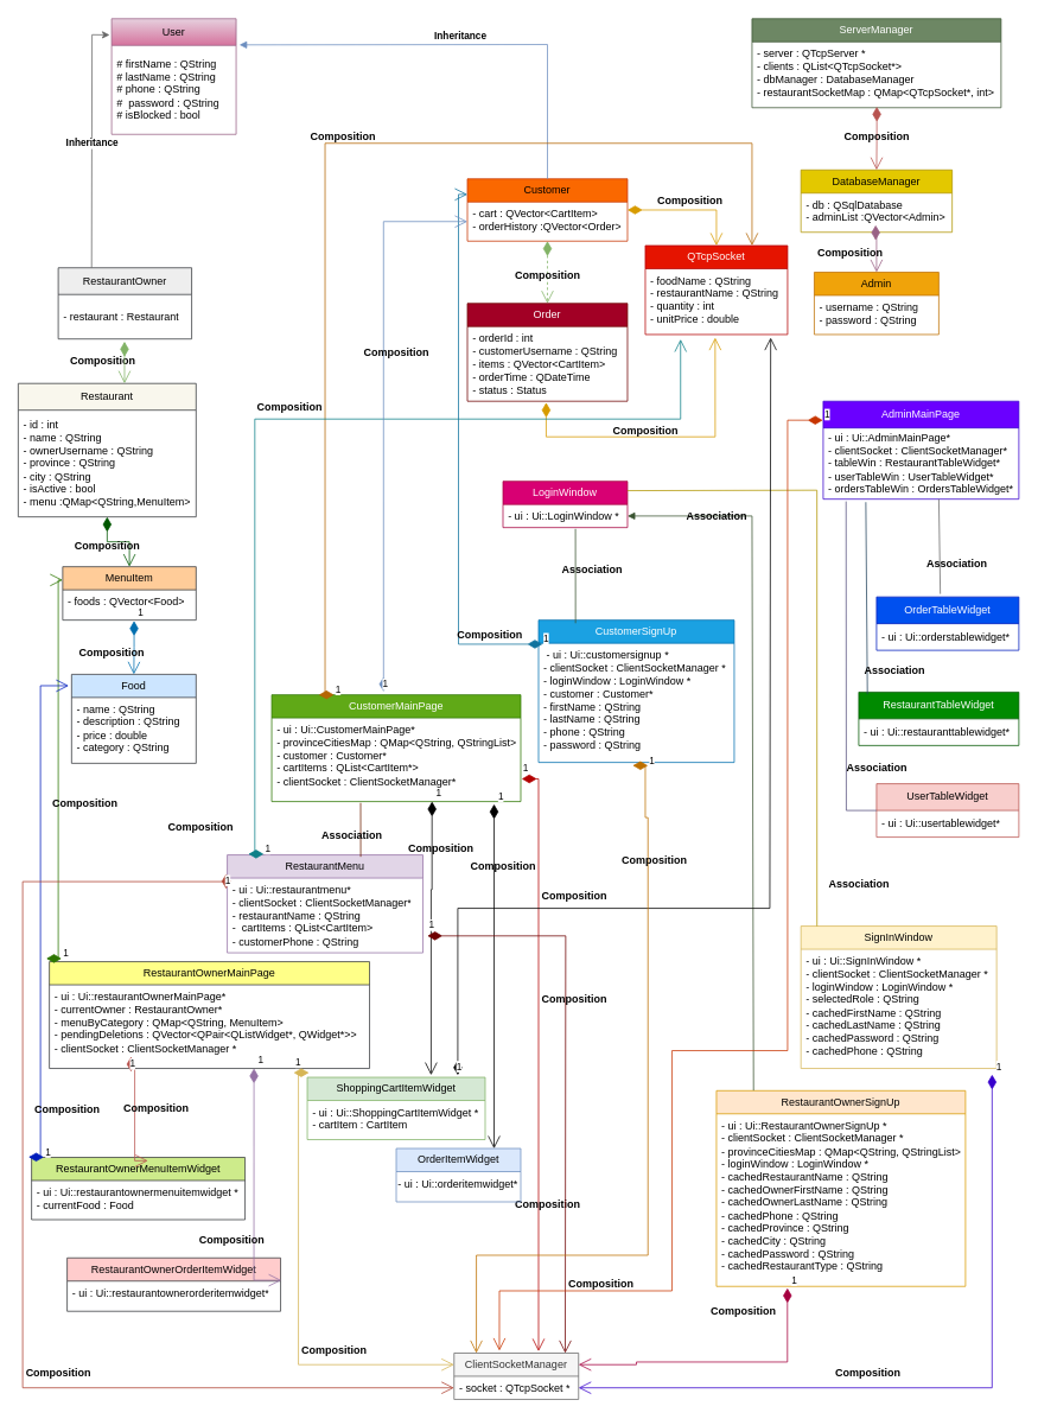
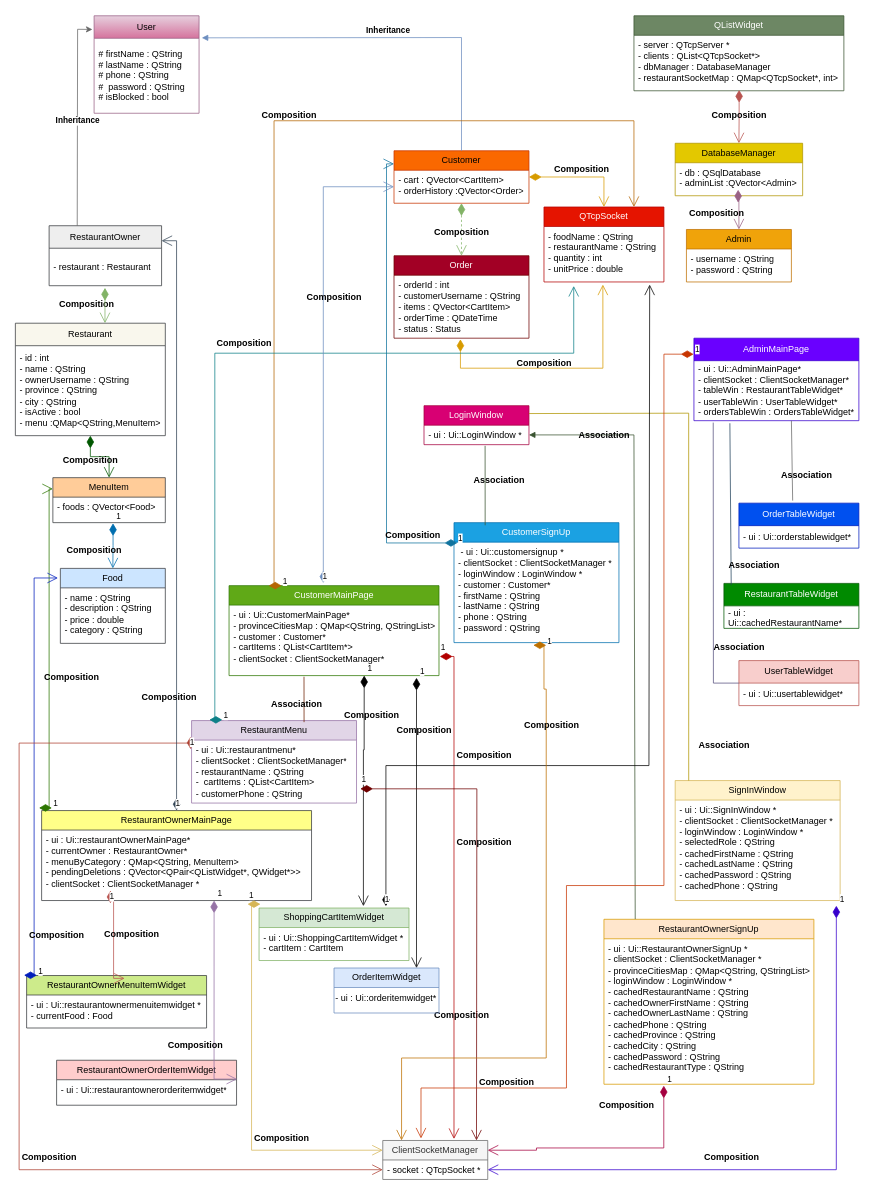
- <mxCell id="30" value="ServerManager" style="swimlane;fontStyle=0;childLayout=stackLayout;horizontal=1;startSize=26;fillColor=#6d8764;horizontalStack=0;resizeParent=1;resizeParentMax=0;resizeLast=0;collapsible=1;marginBottom=0;whiteSpace=wrap;html=1;fontColor=#ffffff;strokeColor=#3A5431;" parent="1" vertex="1"><mxGeometry x="845" y="20" width="280" height="100" as="geometry" /></mxCell>
+ <mxCell id="30" value="QListWidget" style="swimlane;fontStyle=0;childLayout=stackLayout;horizontal=1;startSize=26;fillColor=#6d8764;horizontalStack=0;resizeParent=1;resizeParentMax=0;resizeLast=0;collapsible=1;marginBottom=0;whiteSpace=wrap;html=1;fontColor=#ffffff;strokeColor=#3A5431;" parent="1" vertex="1"><mxGeometry x="845" y="20" width="280" height="100" as="geometry" /></mxCell>
+ <mxCell id="127" value="1" style="endArrow=open;html=1;endSize=12;startArrow=diamondThin;startSize=14;startFill=1;edgeStyle=orthogonalEdgeStyle;align=left;verticalAlign=bottom;rounded=0;exitX=0.5;exitY=0;exitDx=0;exitDy=0;entryX=1;entryY=0.25;entryDx=0;entryDy=0;fillColor=#647687;strokeColor=#314354;" parent="1" source="75" target="4" edge="1"><mxGeometry x="-1" y="3" relative="1" as="geometry"><mxPoint x="595" y="820" as="sourcePoint" /><mxPoint x="255" y="500" as="targetPoint" /></mxGeometry></mxCell>
- <mxCell id="104" value="- ui : Ui::restauranttablewidget*" style="text;strokeColor=none;fillColor=none;align=left;verticalAlign=middle;spacingLeft=4;spacingRight=4;overflow=hidden;points=[[0,0.5],[1,0.5]];portConstraint=eastwest;rotatable=0;whiteSpace=wrap;html=1;" parent="103" vertex="1"><mxGeometry y="30" width="180" height="30" as="geometry" /></mxCell>
+ <mxCell id="104" value="- ui : Ui::cachedRestaurantName*" style="text;strokeColor=none;fillColor=none;align=left;verticalAlign=middle;spacingLeft=4;spacingRight=4;overflow=hidden;points=[[0,0.5],[1,0.5]];portConstraint=eastwest;rotatable=0;whiteSpace=wrap;html=1;" parent="103" vertex="1"><mxGeometry y="30" width="180" height="30" as="geometry" /></mxCell>
